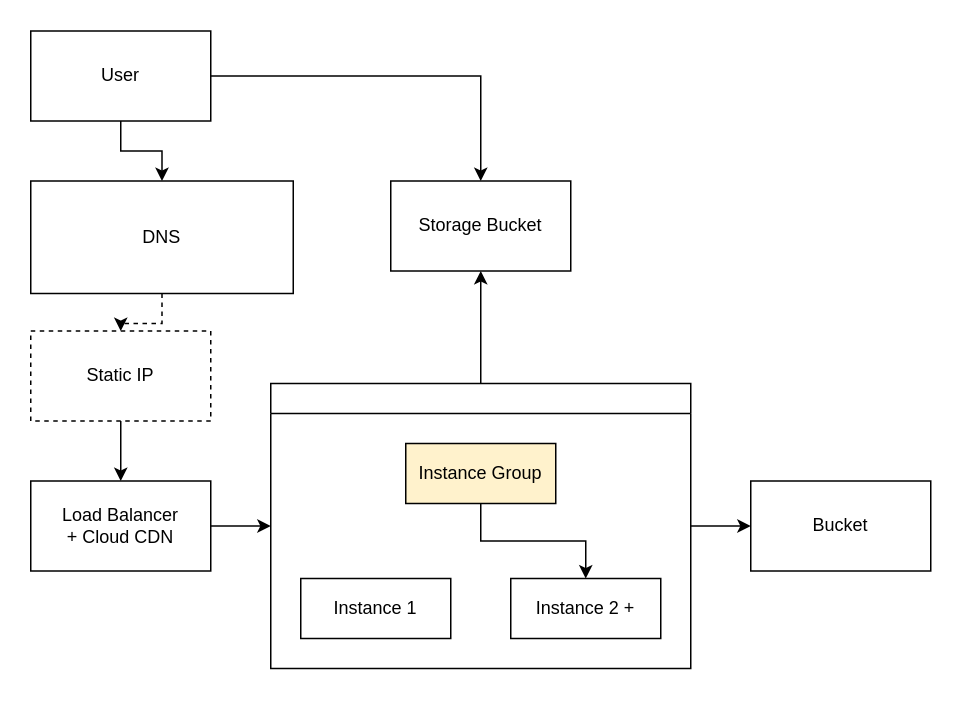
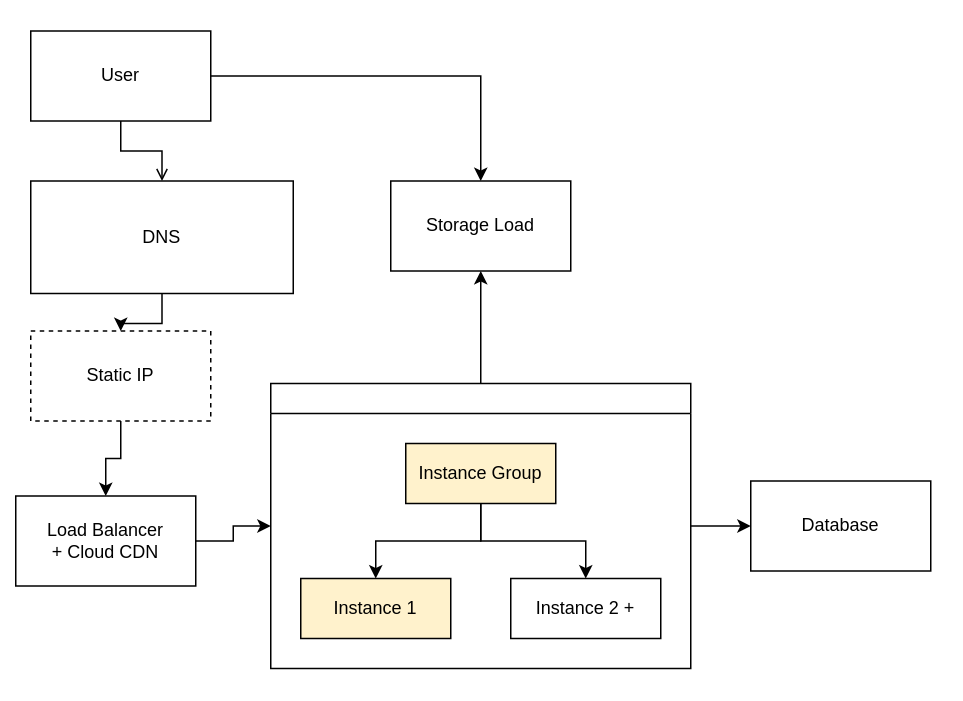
- <mxCell id="3" value="" style="edgeStyle=orthogonalEdgeStyle;rounded=0;orthogonalLoop=1;jettySize=auto;html=1;" edge="1" parent="1" source="4" target="6"><mxGeometry relative="1" as="geometry" /></mxCell>
+ <mxCell id="3" value="" style="edgeStyle=orthogonalEdgeStyle;rounded=0;orthogonalLoop=1;jettySize=auto;html=1;endArrow=open;" edge="1" parent="1" source="4" target="6"><mxGeometry relative="1" as="geometry" /></mxCell>
- <mxCell id="12" value="&lt;div&gt;Storage Bucket&lt;/div&gt;" style="rounded=0;whiteSpace=wrap;html=1;" vertex="1" parent="1"><mxGeometry x="260" y="120" width="120" height="60" as="geometry" /></mxCell>
+ <mxCell id="12" value="&lt;div&gt;Storage Load&lt;/div&gt;" style="rounded=0;whiteSpace=wrap;html=1;" vertex="1" parent="1"><mxGeometry x="260" y="120" width="120" height="60" as="geometry" /></mxCell>
- <mxCell id="5" value="" style="edgeStyle=orthogonalEdgeStyle;rounded=0;orthogonalLoop=1;jettySize=auto;html=1;dashed=1;" edge="1" parent="1" source="6" target="9"><mxGeometry relative="1" as="geometry" /></mxCell>
+ <mxCell id="5" value="" style="edgeStyle=orthogonalEdgeStyle;rounded=0;orthogonalLoop=1;jettySize=auto;html=1;" edge="1" parent="1" source="6" target="9"><mxGeometry relative="1" as="geometry" /></mxCell>
- <mxCell id="11" value="&lt;div&gt;Load Balancer&lt;/div&gt;&lt;div&gt;+ Cloud CDN&lt;br&gt;&lt;/div&gt;" style="rounded=0;whiteSpace=wrap;html=1;" vertex="1" parent="1"><mxGeometry x="20" y="320" width="120" height="60" as="geometry" /></mxCell>
+ <mxCell id="11" value="&lt;div&gt;Load Balancer&lt;/div&gt;&lt;div&gt;+ Cloud CDN&lt;br&gt;&lt;/div&gt;" style="rounded=0;whiteSpace=wrap;html=1;" vertex="1" parent="1"><mxGeometry x="10" y="330" width="120" height="60" as="geometry" /></mxCell>
- <mxCell id="7" value="Bucket" style="rounded=0;whiteSpace=wrap;html=1;" vertex="1" parent="1"><mxGeometry x="500" y="320" width="120" height="60" as="geometry" /></mxCell>
+ <mxCell id="7" value="Database" style="rounded=0;whiteSpace=wrap;html=1;" vertex="1" parent="1"><mxGeometry x="500" y="320" width="120" height="60" as="geometry" /></mxCell>
+ <mxCell id="18" value="" style="edgeStyle=elbowEdgeStyle;elbow=vertical;html=1;rounded=0;" edge="1" parent="15" source="16" target="17"><mxGeometry relative="1" as="geometry" /></mxCell>
- <mxCell id="17" value="Instance 1" style="whiteSpace=wrap;html=1;" vertex="1" parent="15"><mxGeometry x="20" y="130" width="100" height="40" as="geometry" /></mxCell>
+ <mxCell id="17" value="Instance 1" style="whiteSpace=wrap;html=1;fillColor=#fff2cc;" vertex="1" parent="15"><mxGeometry x="20" y="130" width="100" height="40" as="geometry" /></mxCell>
